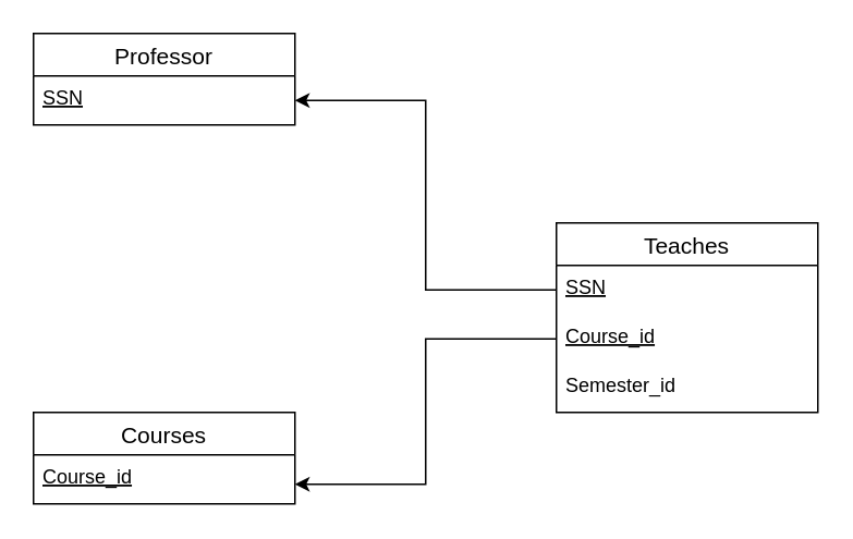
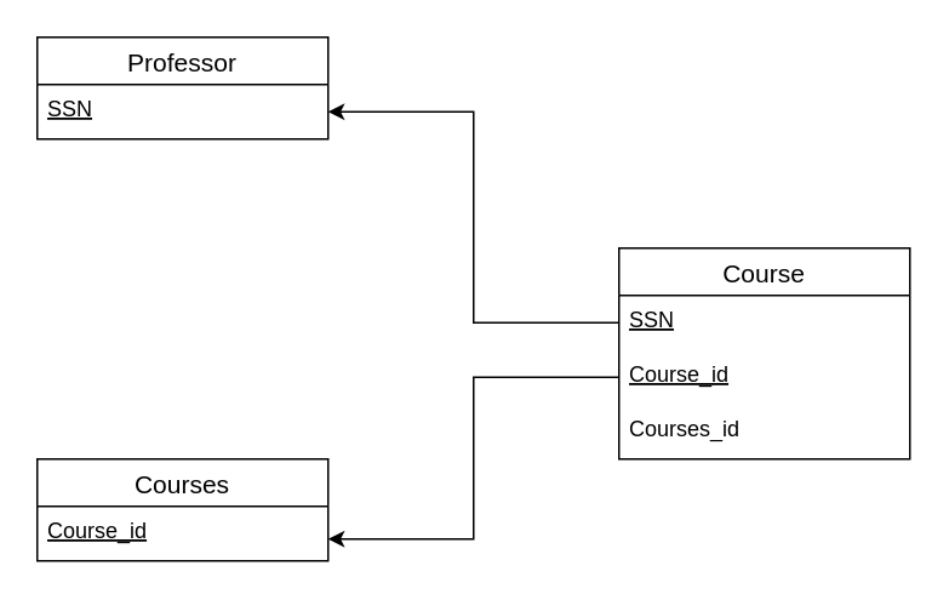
- <mxCell id="2" value="Teaches" style="swimlane;fontStyle=0;childLayout=stackLayout;horizontal=1;startSize=26;horizontalStack=0;resizeParent=1;resizeParentMax=0;resizeLast=0;collapsible=1;marginBottom=0;align=center;fontSize=14;" parent="1" vertex="1"><mxGeometry x="340" y="136" width="160" height="116" as="geometry" /></mxCell>
+ <mxCell id="2" value="Course" style="swimlane;fontStyle=0;childLayout=stackLayout;horizontal=1;startSize=26;horizontalStack=0;resizeParent=1;resizeParentMax=0;resizeLast=0;collapsible=1;marginBottom=0;align=center;fontSize=14;" parent="1" vertex="1"><mxGeometry x="340" y="136" width="160" height="116" as="geometry" /></mxCell>
- <mxCell id="5" value="Semester_id" style="text;strokeColor=none;fillColor=none;spacingLeft=4;spacingRight=4;overflow=hidden;rotatable=0;points=[[0,0.5],[1,0.5]];portConstraint=eastwest;fontSize=12;" parent="2" vertex="1"><mxGeometry y="86" width="160" height="30" as="geometry" /></mxCell>
+ <mxCell id="5" value="Courses_id" style="text;strokeColor=none;fillColor=none;spacingLeft=4;spacingRight=4;overflow=hidden;rotatable=0;points=[[0,0.5],[1,0.5]];portConstraint=eastwest;fontSize=12;" parent="2" vertex="1"><mxGeometry y="86" width="160" height="30" as="geometry" /></mxCell>
